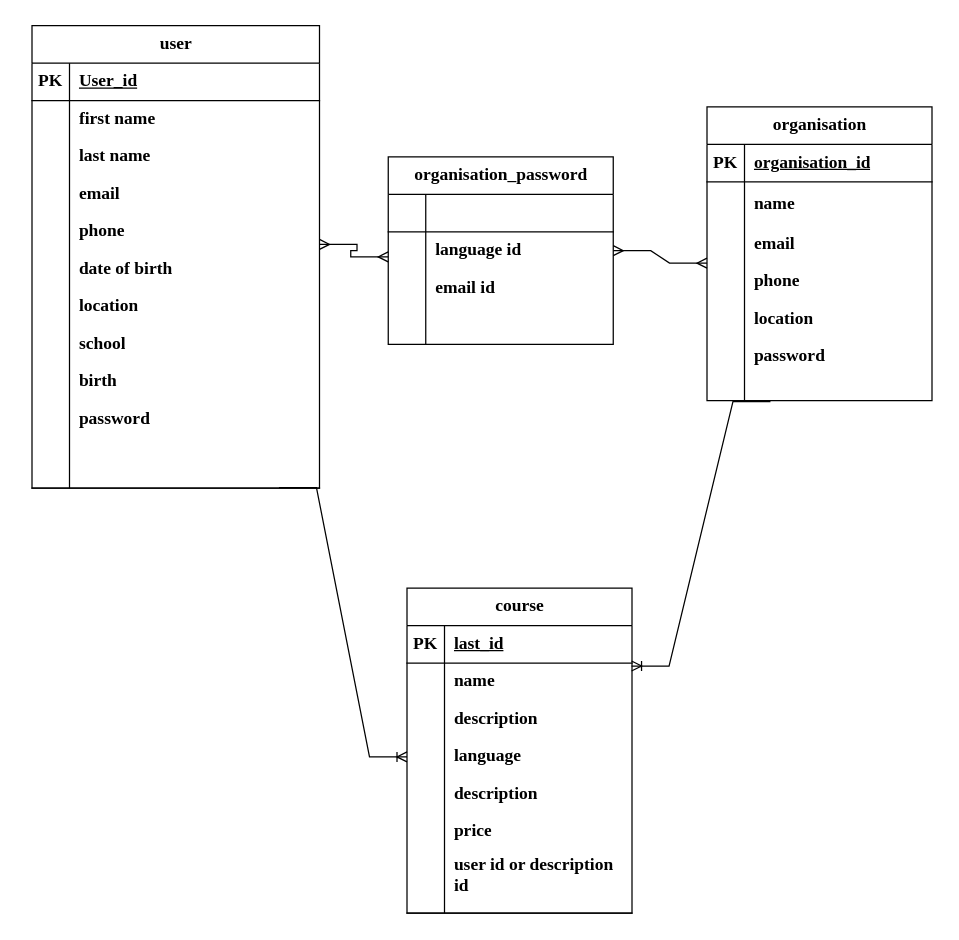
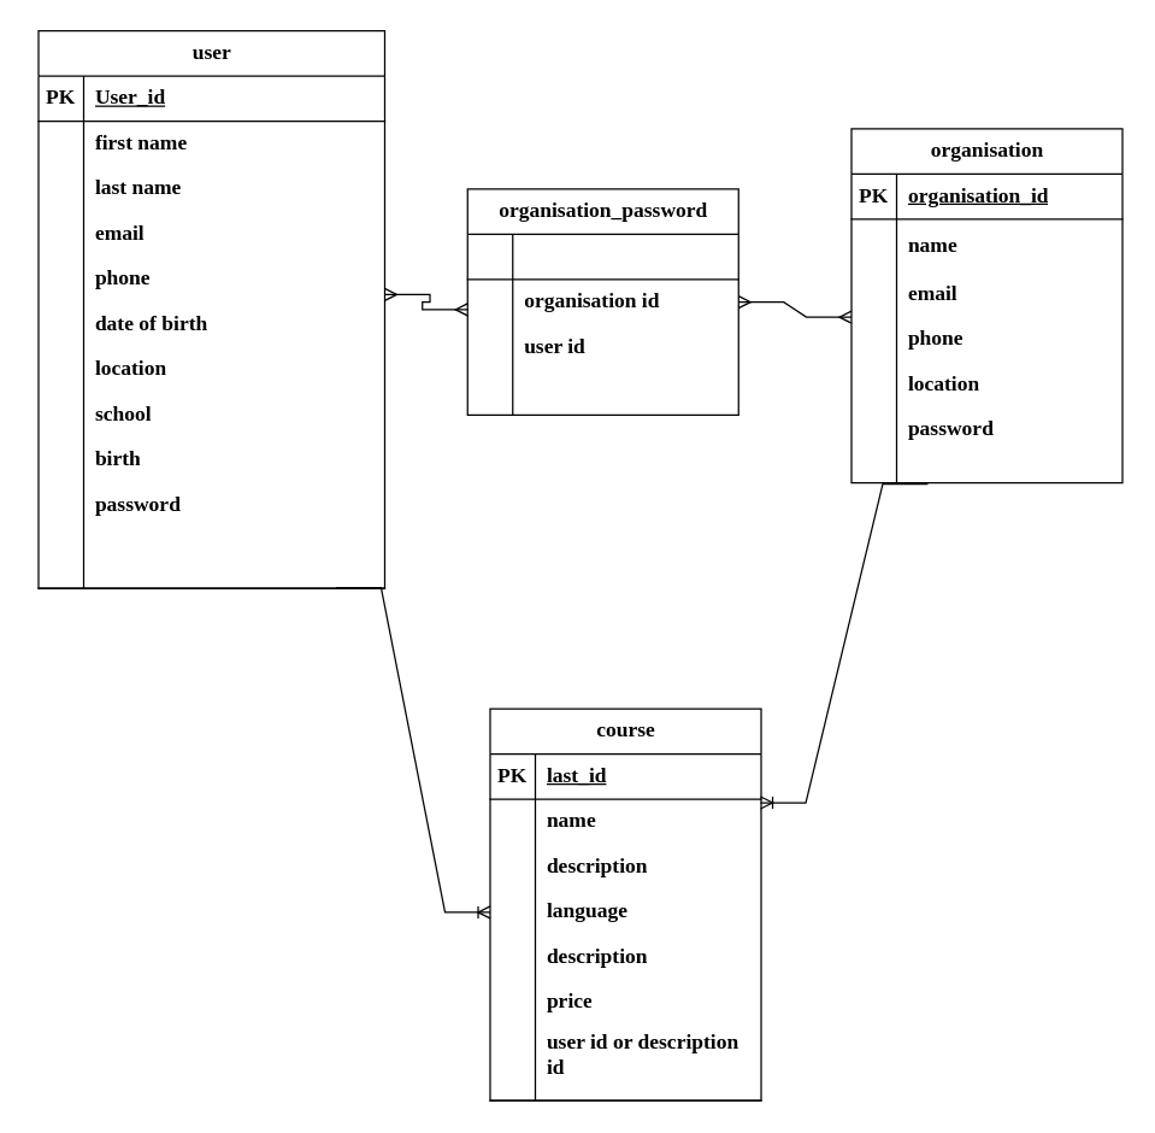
- <mxCell id="91" value="language id" style="shape=partialRectangle;connectable=0;fillColor=none;top=0;left=0;bottom=0;right=0;align=left;spacingLeft=6;overflow=hidden;whiteSpace=wrap;html=1;fontStyle=1;fontFamily=Tahoma;fontSize=14;" parent="89" vertex="1"><mxGeometry x="30" width="150" height="30" as="geometry"><mxRectangle width="150" height="30" as="alternateBounds" /></mxGeometry></mxCell>
+ <mxCell id="91" value="organisation id" style="shape=partialRectangle;connectable=0;fillColor=none;top=0;left=0;bottom=0;right=0;align=left;spacingLeft=6;overflow=hidden;whiteSpace=wrap;html=1;fontStyle=1;fontFamily=Tahoma;fontSize=14;" parent="89" vertex="1"><mxGeometry x="30" width="150" height="30" as="geometry"><mxRectangle width="150" height="30" as="alternateBounds" /></mxGeometry></mxCell>
- <mxCell id="94" value="email id" style="shape=partialRectangle;connectable=0;fillColor=none;top=0;left=0;bottom=0;right=0;align=left;spacingLeft=6;overflow=hidden;whiteSpace=wrap;html=1;fontStyle=1;fontFamily=Tahoma;fontSize=14;" parent="92" vertex="1"><mxGeometry x="30" width="150" height="30" as="geometry"><mxRectangle width="150" height="30" as="alternateBounds" /></mxGeometry></mxCell>
+ <mxCell id="94" value="user id" style="shape=partialRectangle;connectable=0;fillColor=none;top=0;left=0;bottom=0;right=0;align=left;spacingLeft=6;overflow=hidden;whiteSpace=wrap;html=1;fontStyle=1;fontFamily=Tahoma;fontSize=14;" parent="92" vertex="1"><mxGeometry x="30" width="150" height="30" as="geometry"><mxRectangle width="150" height="30" as="alternateBounds" /></mxGeometry></mxCell>
